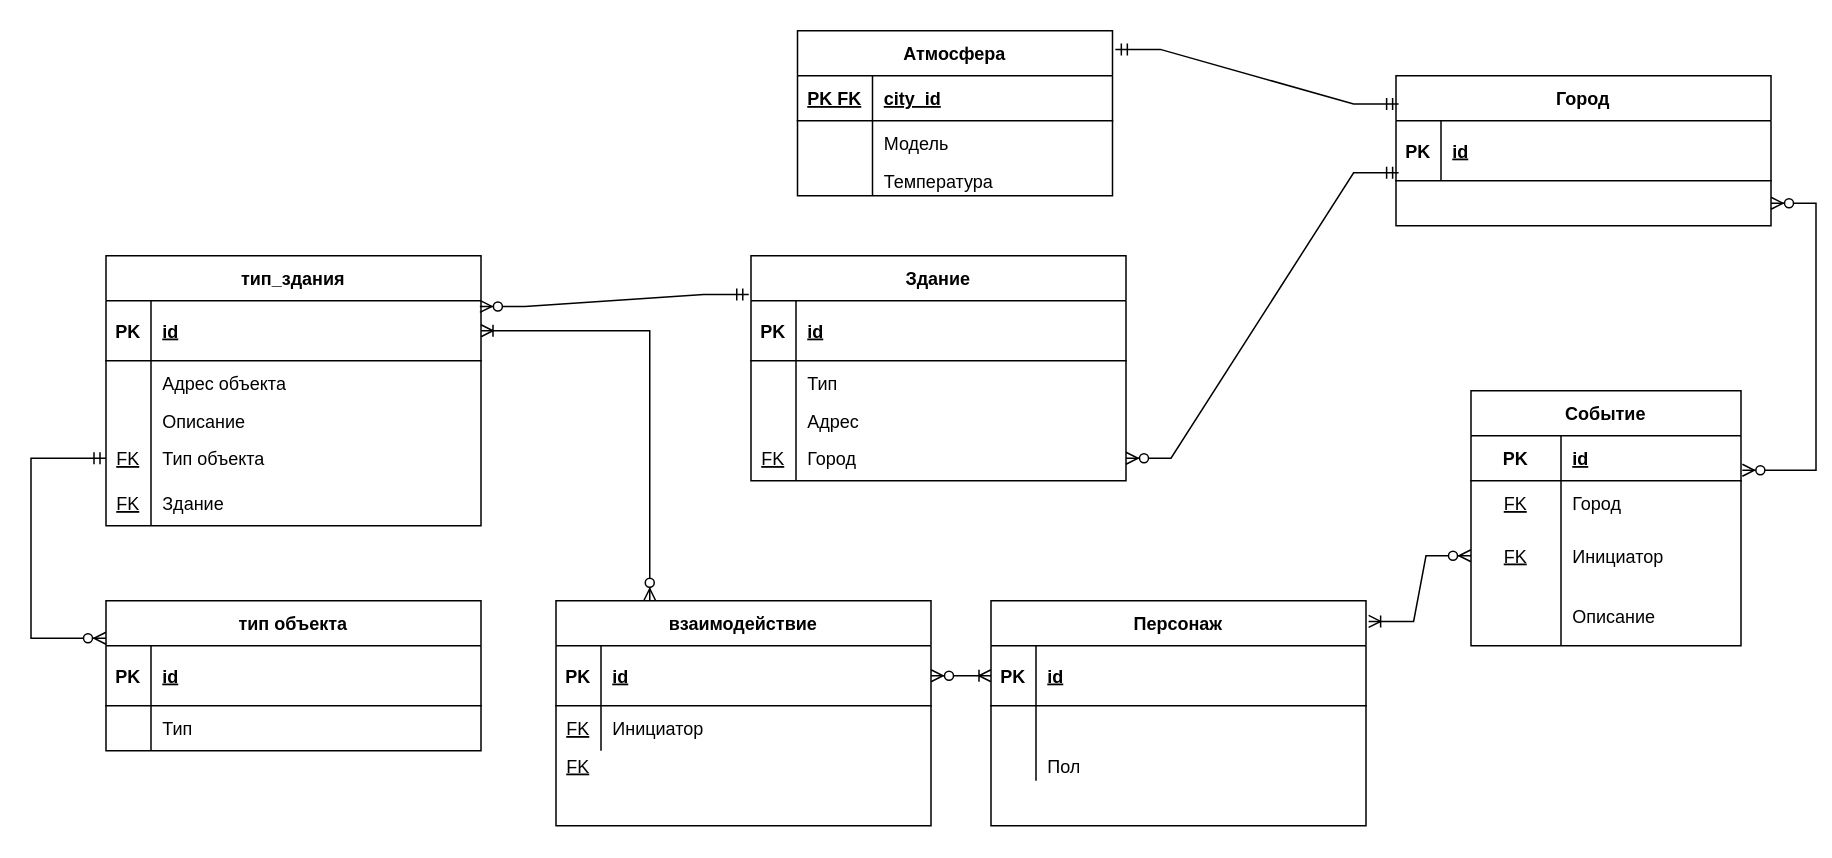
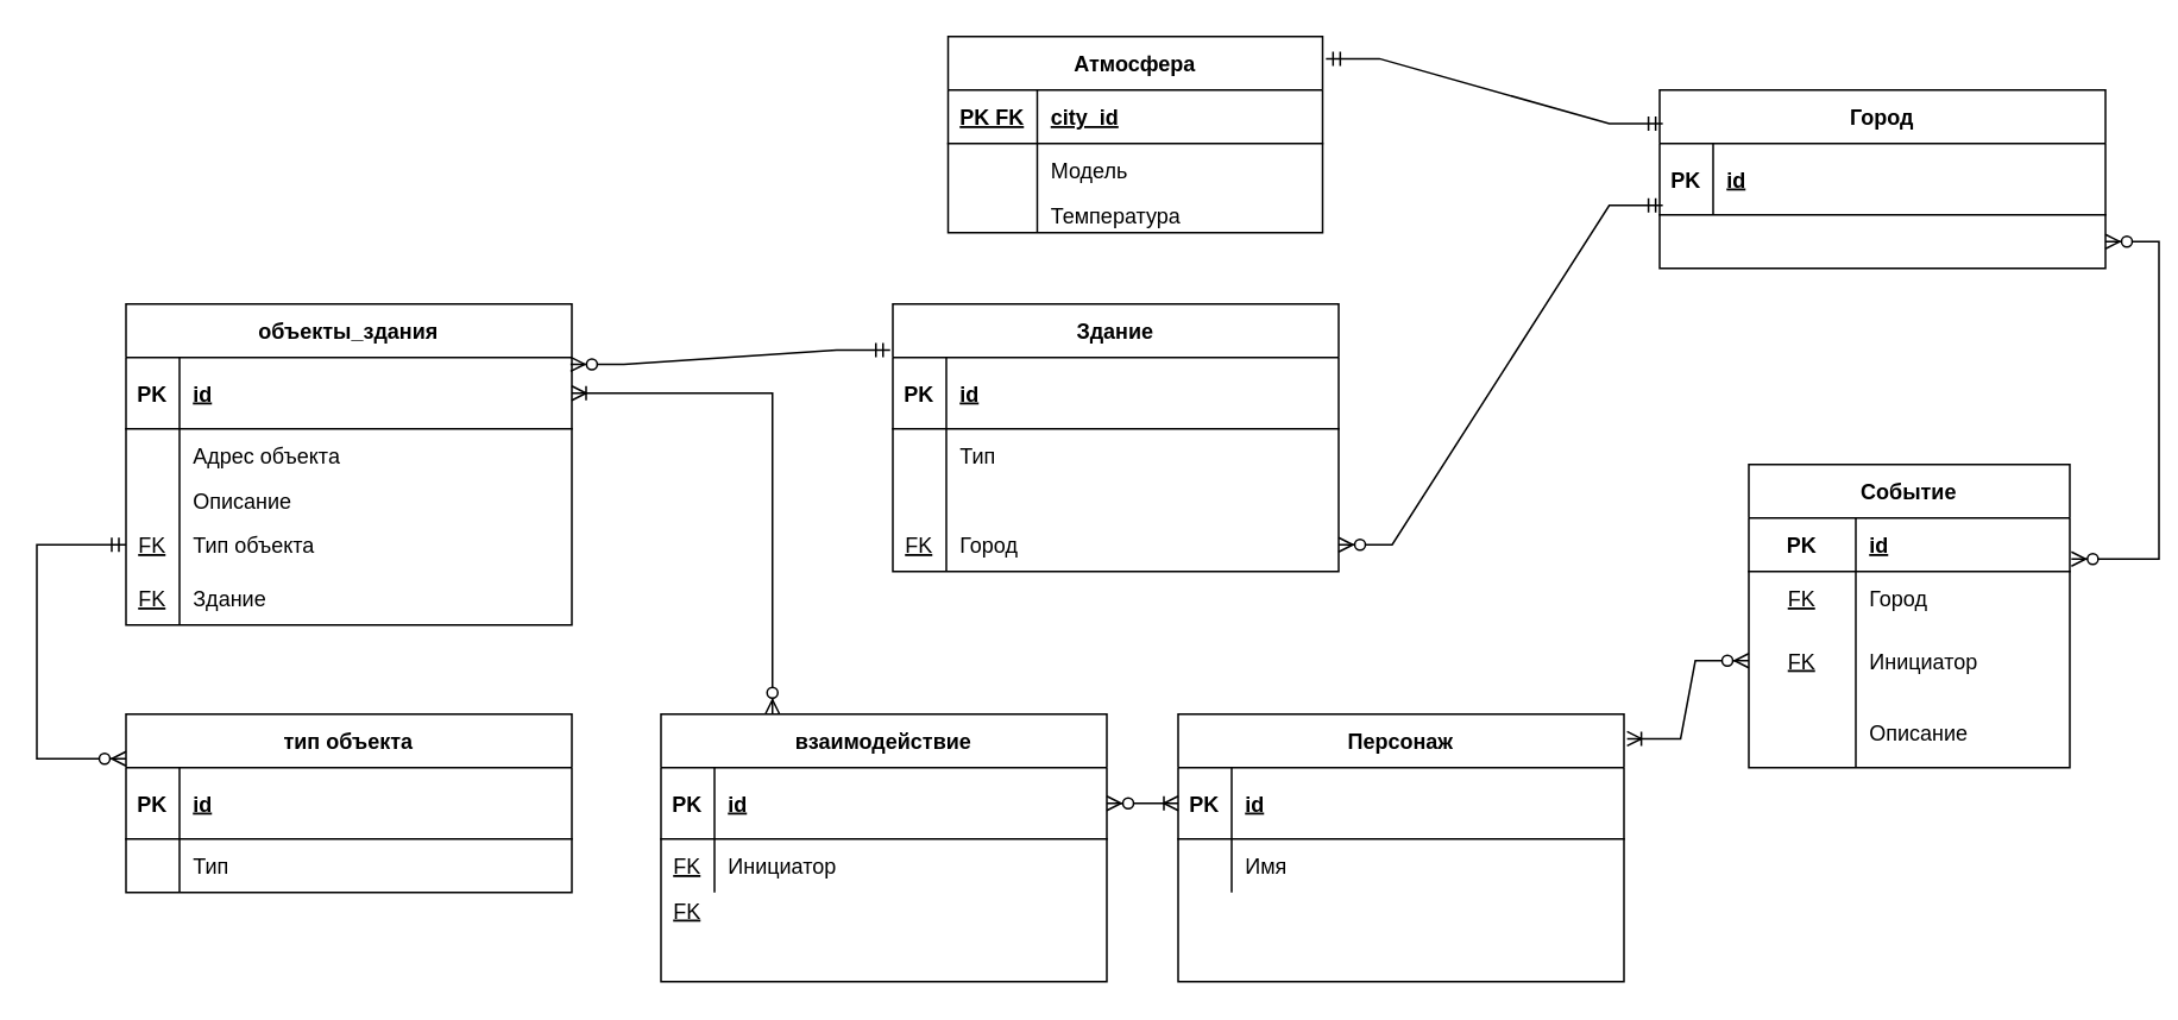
- <mxCell id="78" value="тип_здания" style="shape=table;startSize=30;container=1;collapsible=1;childLayout=tableLayout;fixedRows=1;rowLines=0;fontStyle=1;align=center;resizeLast=1;" vertex="1" parent="1"><mxGeometry x="70" y="170" width="250" height="180.0" as="geometry" /></mxCell>
+ <mxCell id="78" value="объекты_здания" style="shape=table;startSize=30;container=1;collapsible=1;childLayout=tableLayout;fixedRows=1;rowLines=0;fontStyle=1;align=center;resizeLast=1;" vertex="1" parent="1"><mxGeometry x="70" y="170" width="250" height="180.0" as="geometry" /></mxCell>
- <mxCell id="23" value="Адрес" style="shape=partialRectangle;overflow=hidden;connectable=0;fillColor=none;top=0;left=0;bottom=0;right=0;align=left;spacingLeft=6;" parent="21" vertex="1"><mxGeometry x="30" width="220" height="20" as="geometry"><mxRectangle width="220" height="20" as="alternateBounds" /></mxGeometry></mxCell>
+ <mxCell id="8" value="Имя" style="shape=partialRectangle;overflow=hidden;connectable=0;fillColor=none;top=0;left=0;bottom=0;right=0;align=left;spacingLeft=6;" parent="6" vertex="1"><mxGeometry x="30" width="220" height="30" as="geometry"><mxRectangle width="220" height="30" as="alternateBounds" /></mxGeometry></mxCell>
- <mxCell id="11" value="Пол" style="shape=partialRectangle;overflow=hidden;connectable=0;fillColor=none;top=0;left=0;bottom=0;right=0;align=left;spacingLeft=6;" parent="9" vertex="1"><mxGeometry x="30" width="220" height="20" as="geometry"><mxRectangle width="220" height="20" as="alternateBounds" /></mxGeometry></mxCell>
